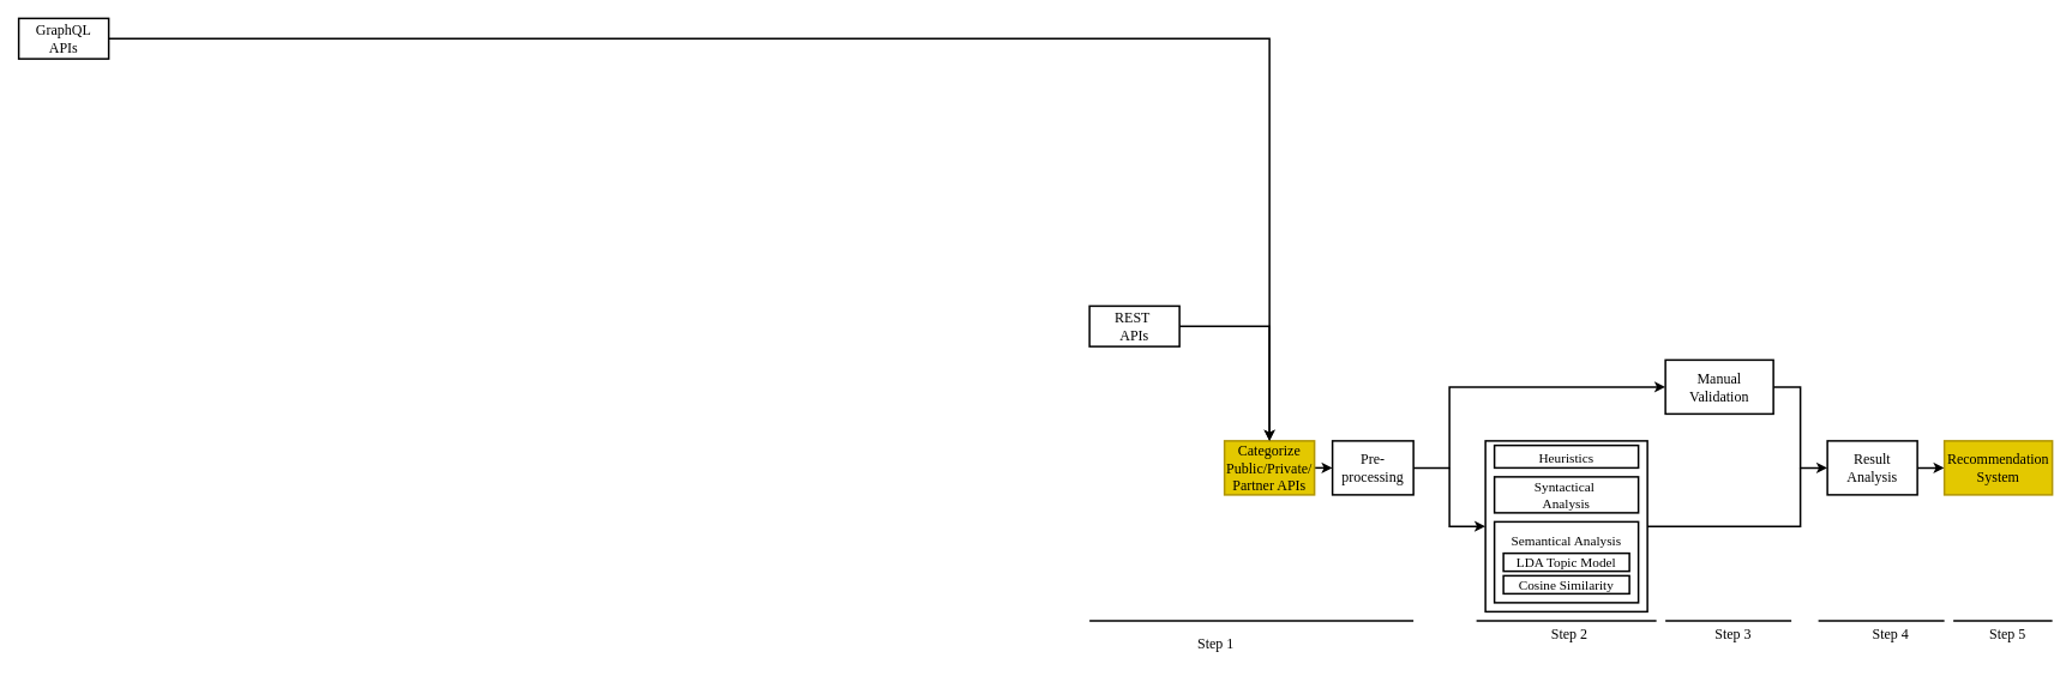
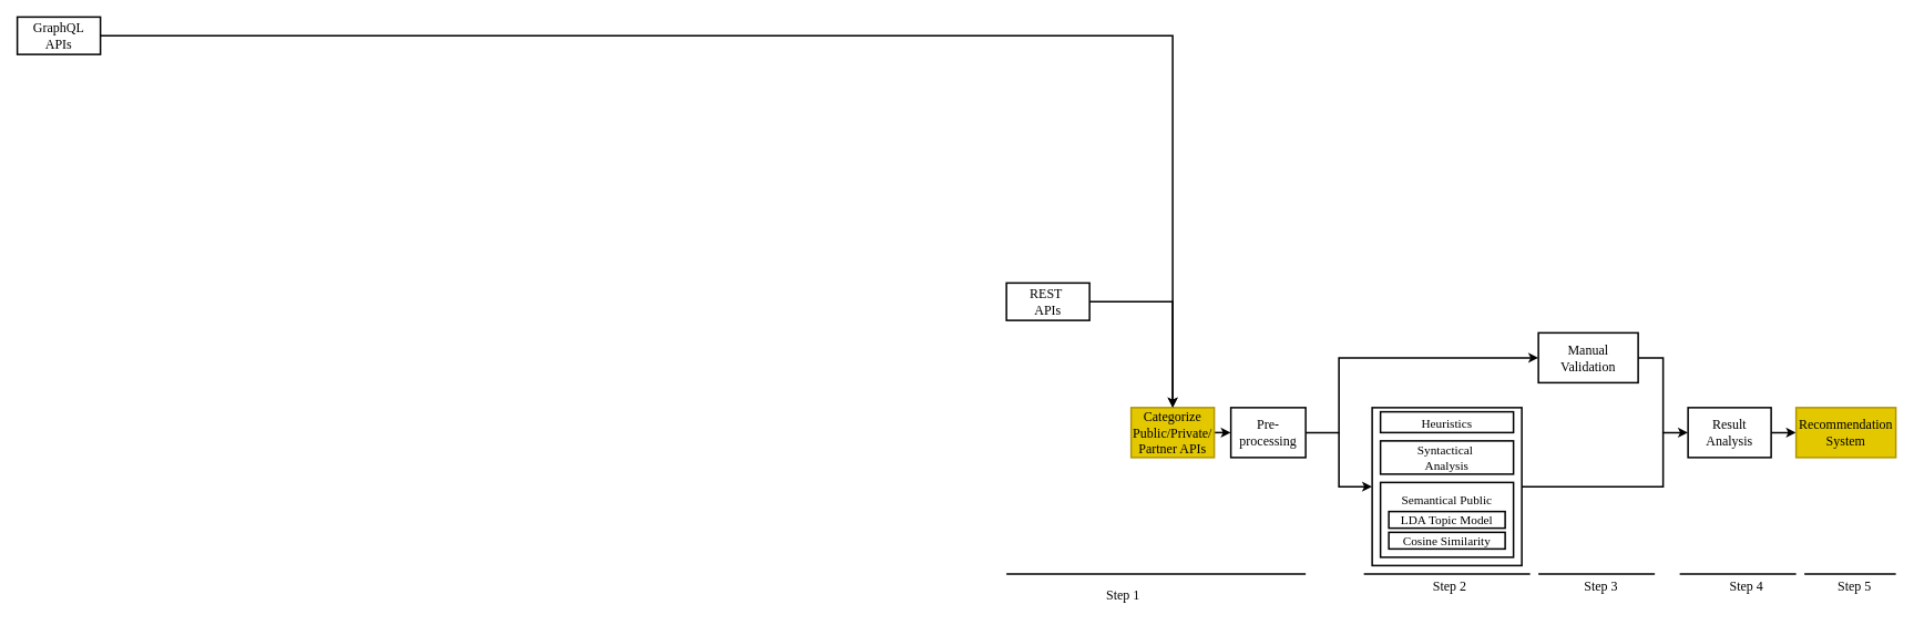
- <mxCell id="13" value="&lt;font style=&quot;&quot; face=&quot;Times New Roman&quot;&gt;&lt;span style=&quot;&quot;&gt;&lt;font style=&quot;font-size: 15px;&quot;&gt;Semantical Analysis&lt;/font&gt;&lt;br&gt;&lt;/span&gt;&lt;/font&gt;" style="rounded=0;whiteSpace=wrap;html=1;strokeWidth=2;container=0;fillColor=none;strokeColor=none;fontStyle=0" parent="1" vertex="1"><mxGeometry x="1670" y="590" width="140" height="20" as="geometry" /></mxCell>
+ <mxCell id="13" value="&lt;font style=&quot;&quot; face=&quot;Times New Roman&quot;&gt;&lt;span style=&quot;&quot;&gt;&lt;font style=&quot;font-size: 15px;&quot;&gt;Semantical Public&lt;/font&gt;&lt;br&gt;&lt;/span&gt;&lt;/font&gt;" style="rounded=0;whiteSpace=wrap;html=1;strokeWidth=2;container=0;fillColor=none;strokeColor=none;fontStyle=0" parent="1" vertex="1"><mxGeometry x="1670" y="590" width="140" height="20" as="geometry" /></mxCell>
